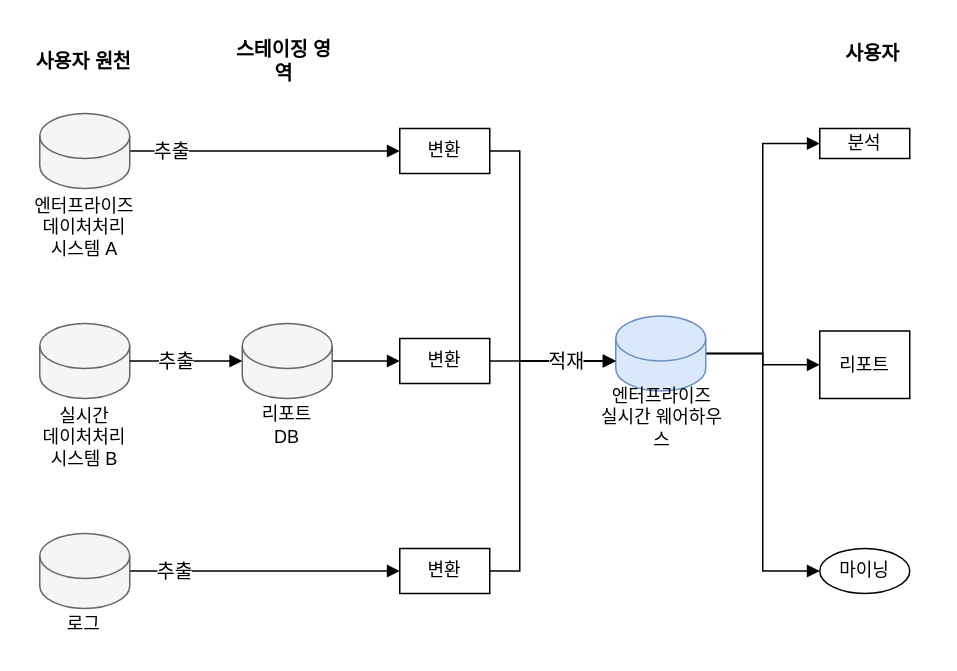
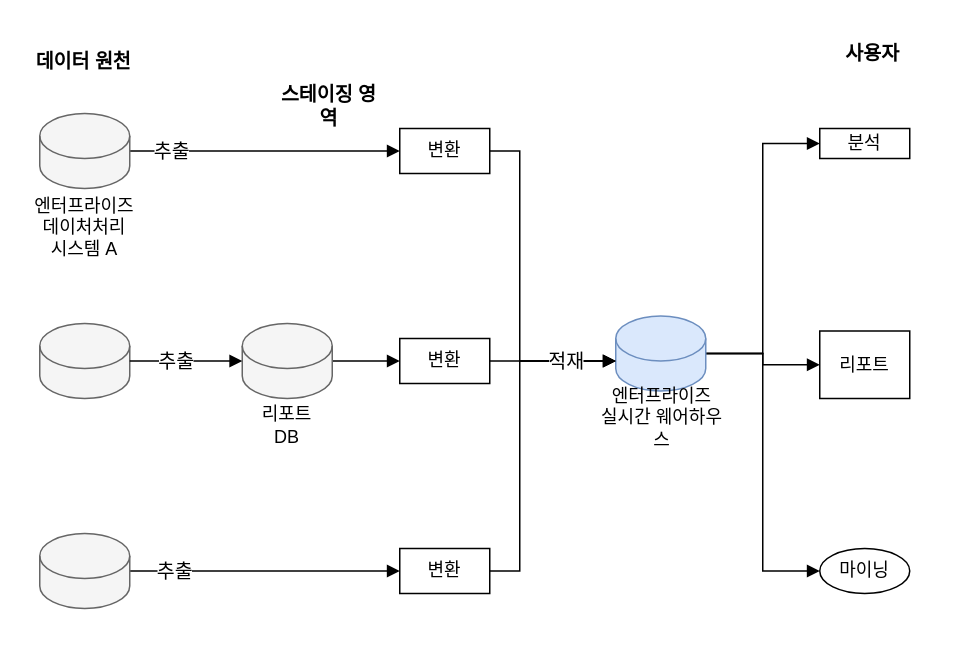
- <mxCell id="32" value="사용자 원천" style="text;html=1;align=center;verticalAlign=middle;whiteSpace=wrap;rounded=0;fontStyle=1;fontSize=13;" vertex="1" parent="1"><mxGeometry x="20.25" y="25" width="70.5" height="30" as="geometry" /></mxCell>
+ <mxCell id="32" value="데이터 원천" style="text;html=1;align=center;verticalAlign=middle;whiteSpace=wrap;rounded=0;fontStyle=1;fontSize=13;" vertex="1" parent="1"><mxGeometry x="20.25" y="25" width="70.5" height="30" as="geometry" /></mxCell>
- <mxCell id="33" value="스테이징 영역" style="text;html=1;align=center;verticalAlign=middle;whiteSpace=wrap;rounded=0;fontStyle=1;fontSize=13;" vertex="1" parent="1"><mxGeometry x="150.5" y="25" width="75.5" height="30" as="geometry" /></mxCell>
+ <mxCell id="33" value="스테이징 영역" style="text;html=1;align=center;verticalAlign=middle;whiteSpace=wrap;rounded=0;fontStyle=1;fontSize=13;" vertex="1" parent="1"><mxGeometry x="180.5" y="55" width="75.5" height="30" as="geometry" /></mxCell>
- <mxCell id="7" value="실시간&lt;div&gt;데이처처리&lt;br&gt;시스템 B&lt;/div&gt;" style="text;html=1;align=center;verticalAlign=middle;whiteSpace=wrap;rounded=0;" vertex="1" parent="1"><mxGeometry x="21" y="266" width="70" height="50" as="geometry" /></mxCell>
- <mxCell id="11" value="로그" style="text;html=1;align=center;verticalAlign=middle;whiteSpace=wrap;rounded=0;" vertex="1" parent="1"><mxGeometry x="33" y="406" width="45" height="19" as="geometry" /></mxCell>
